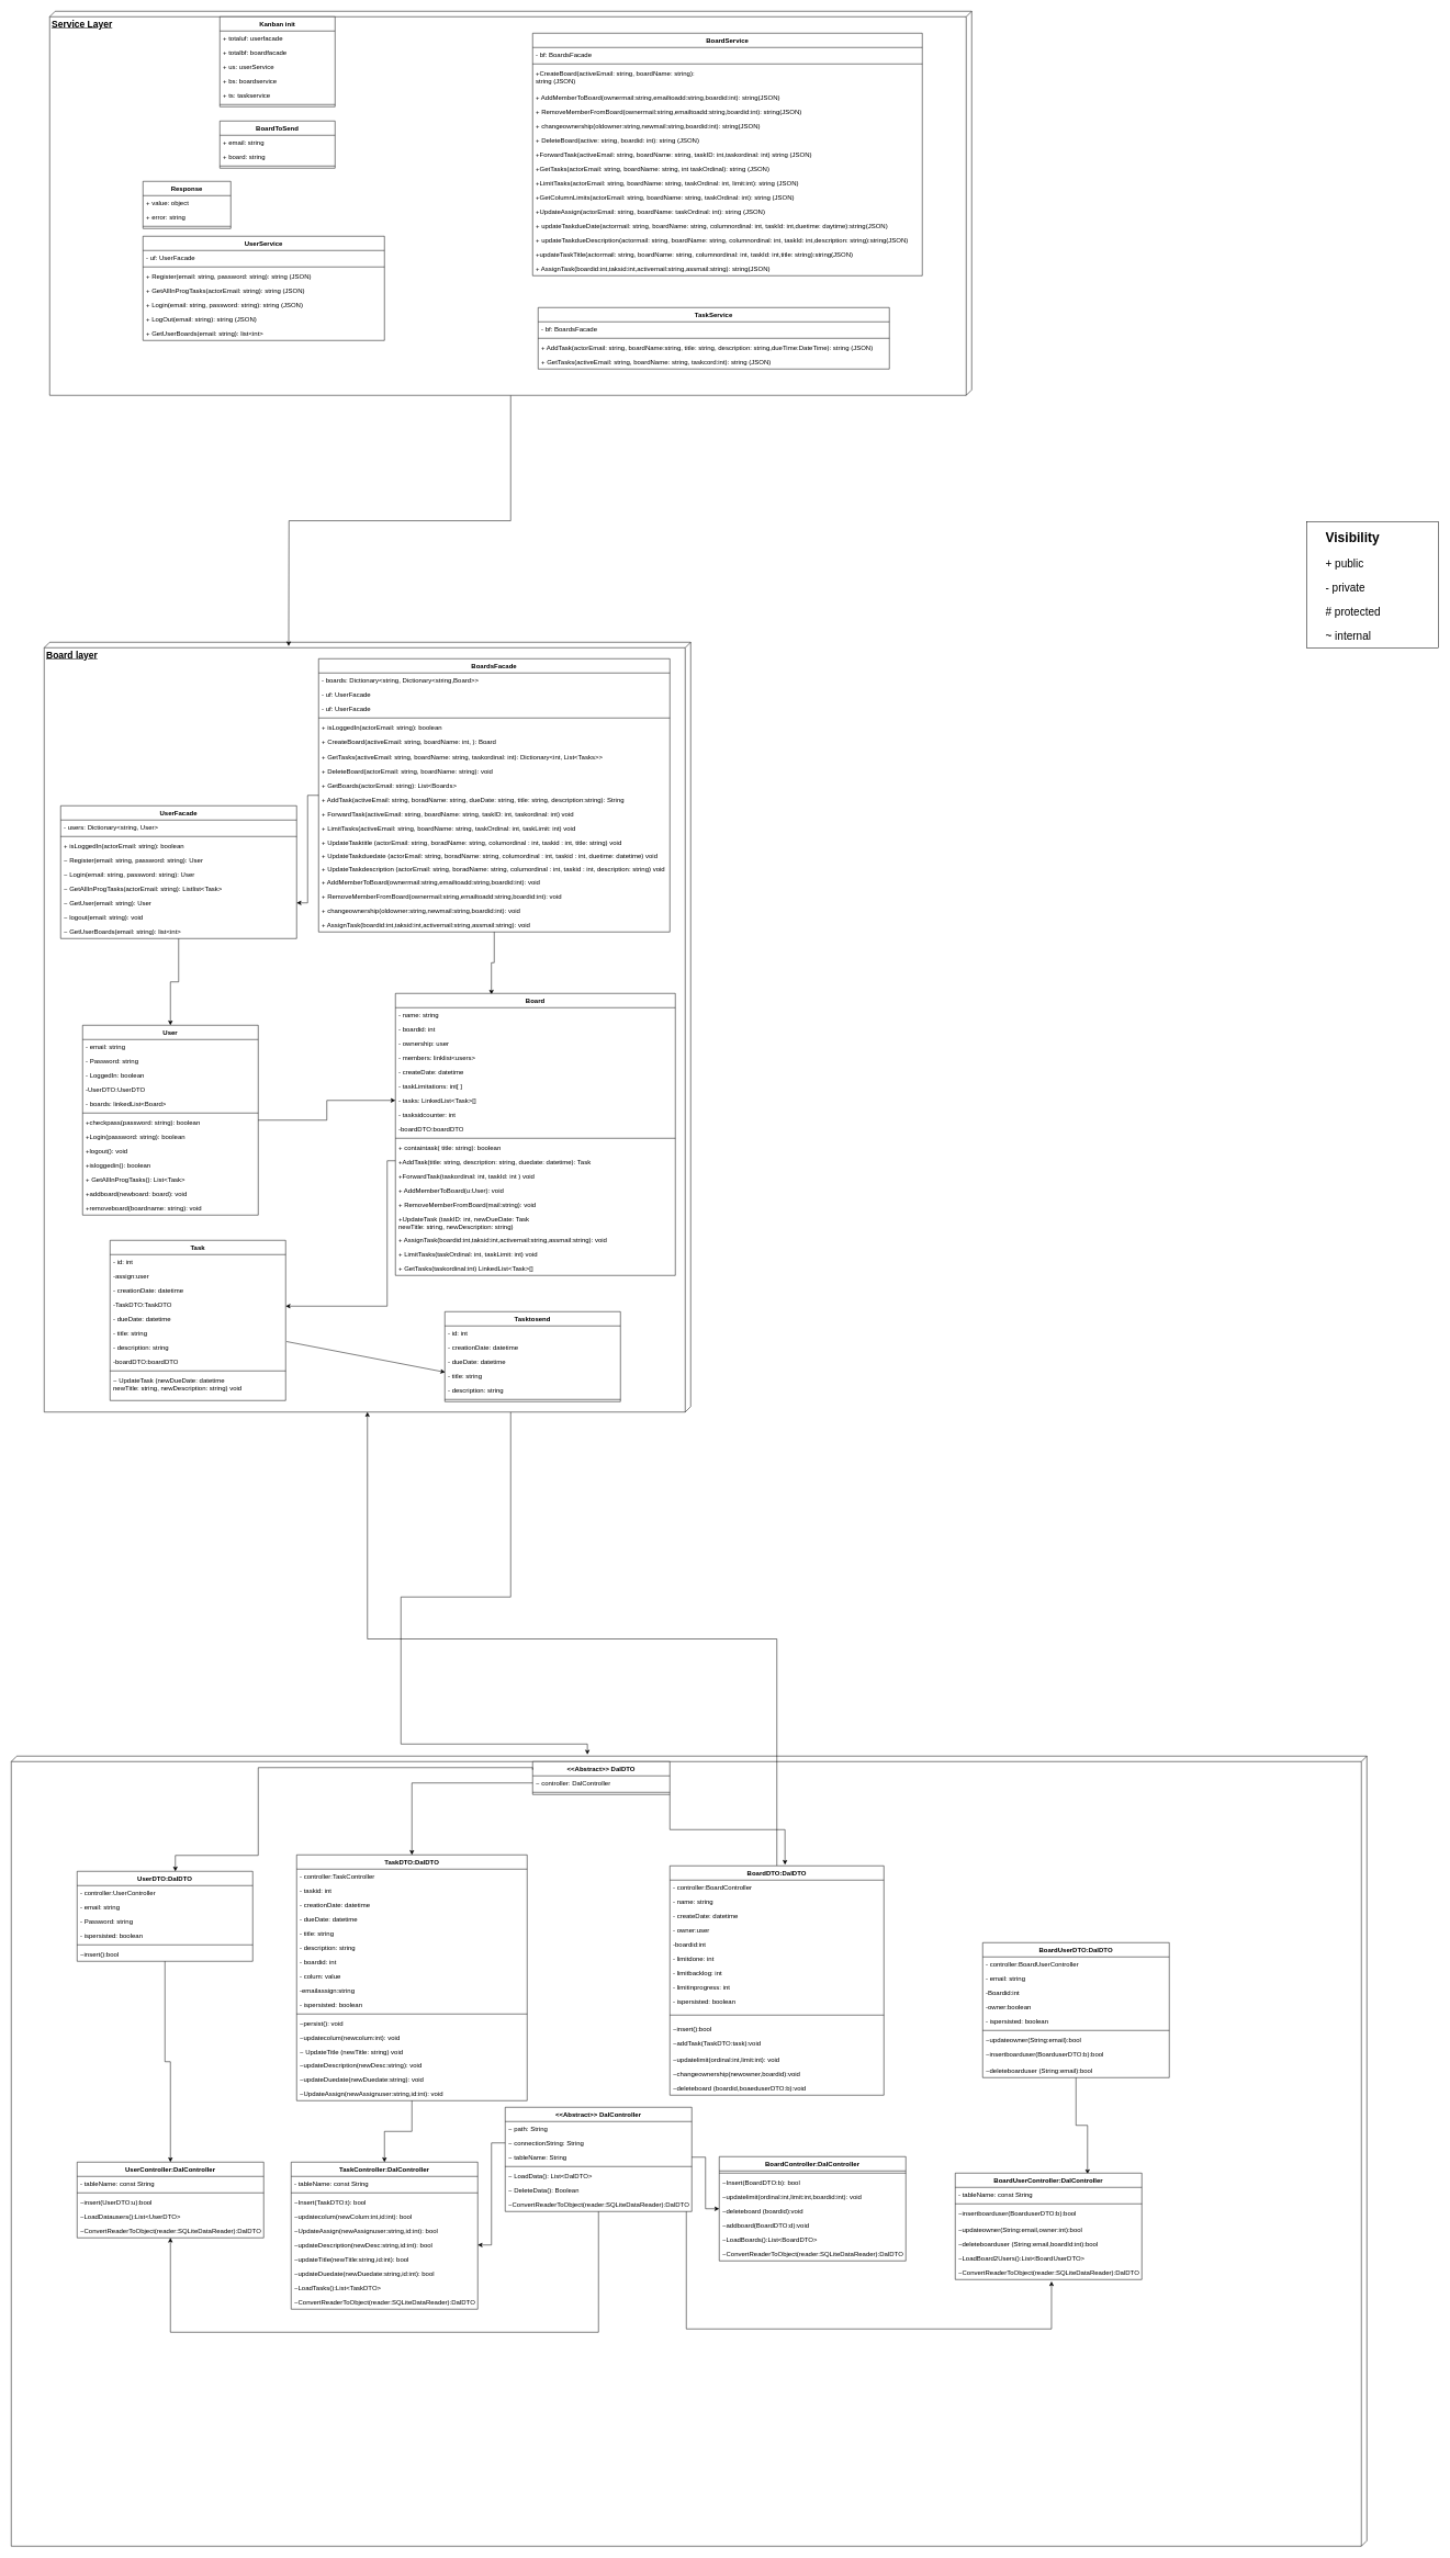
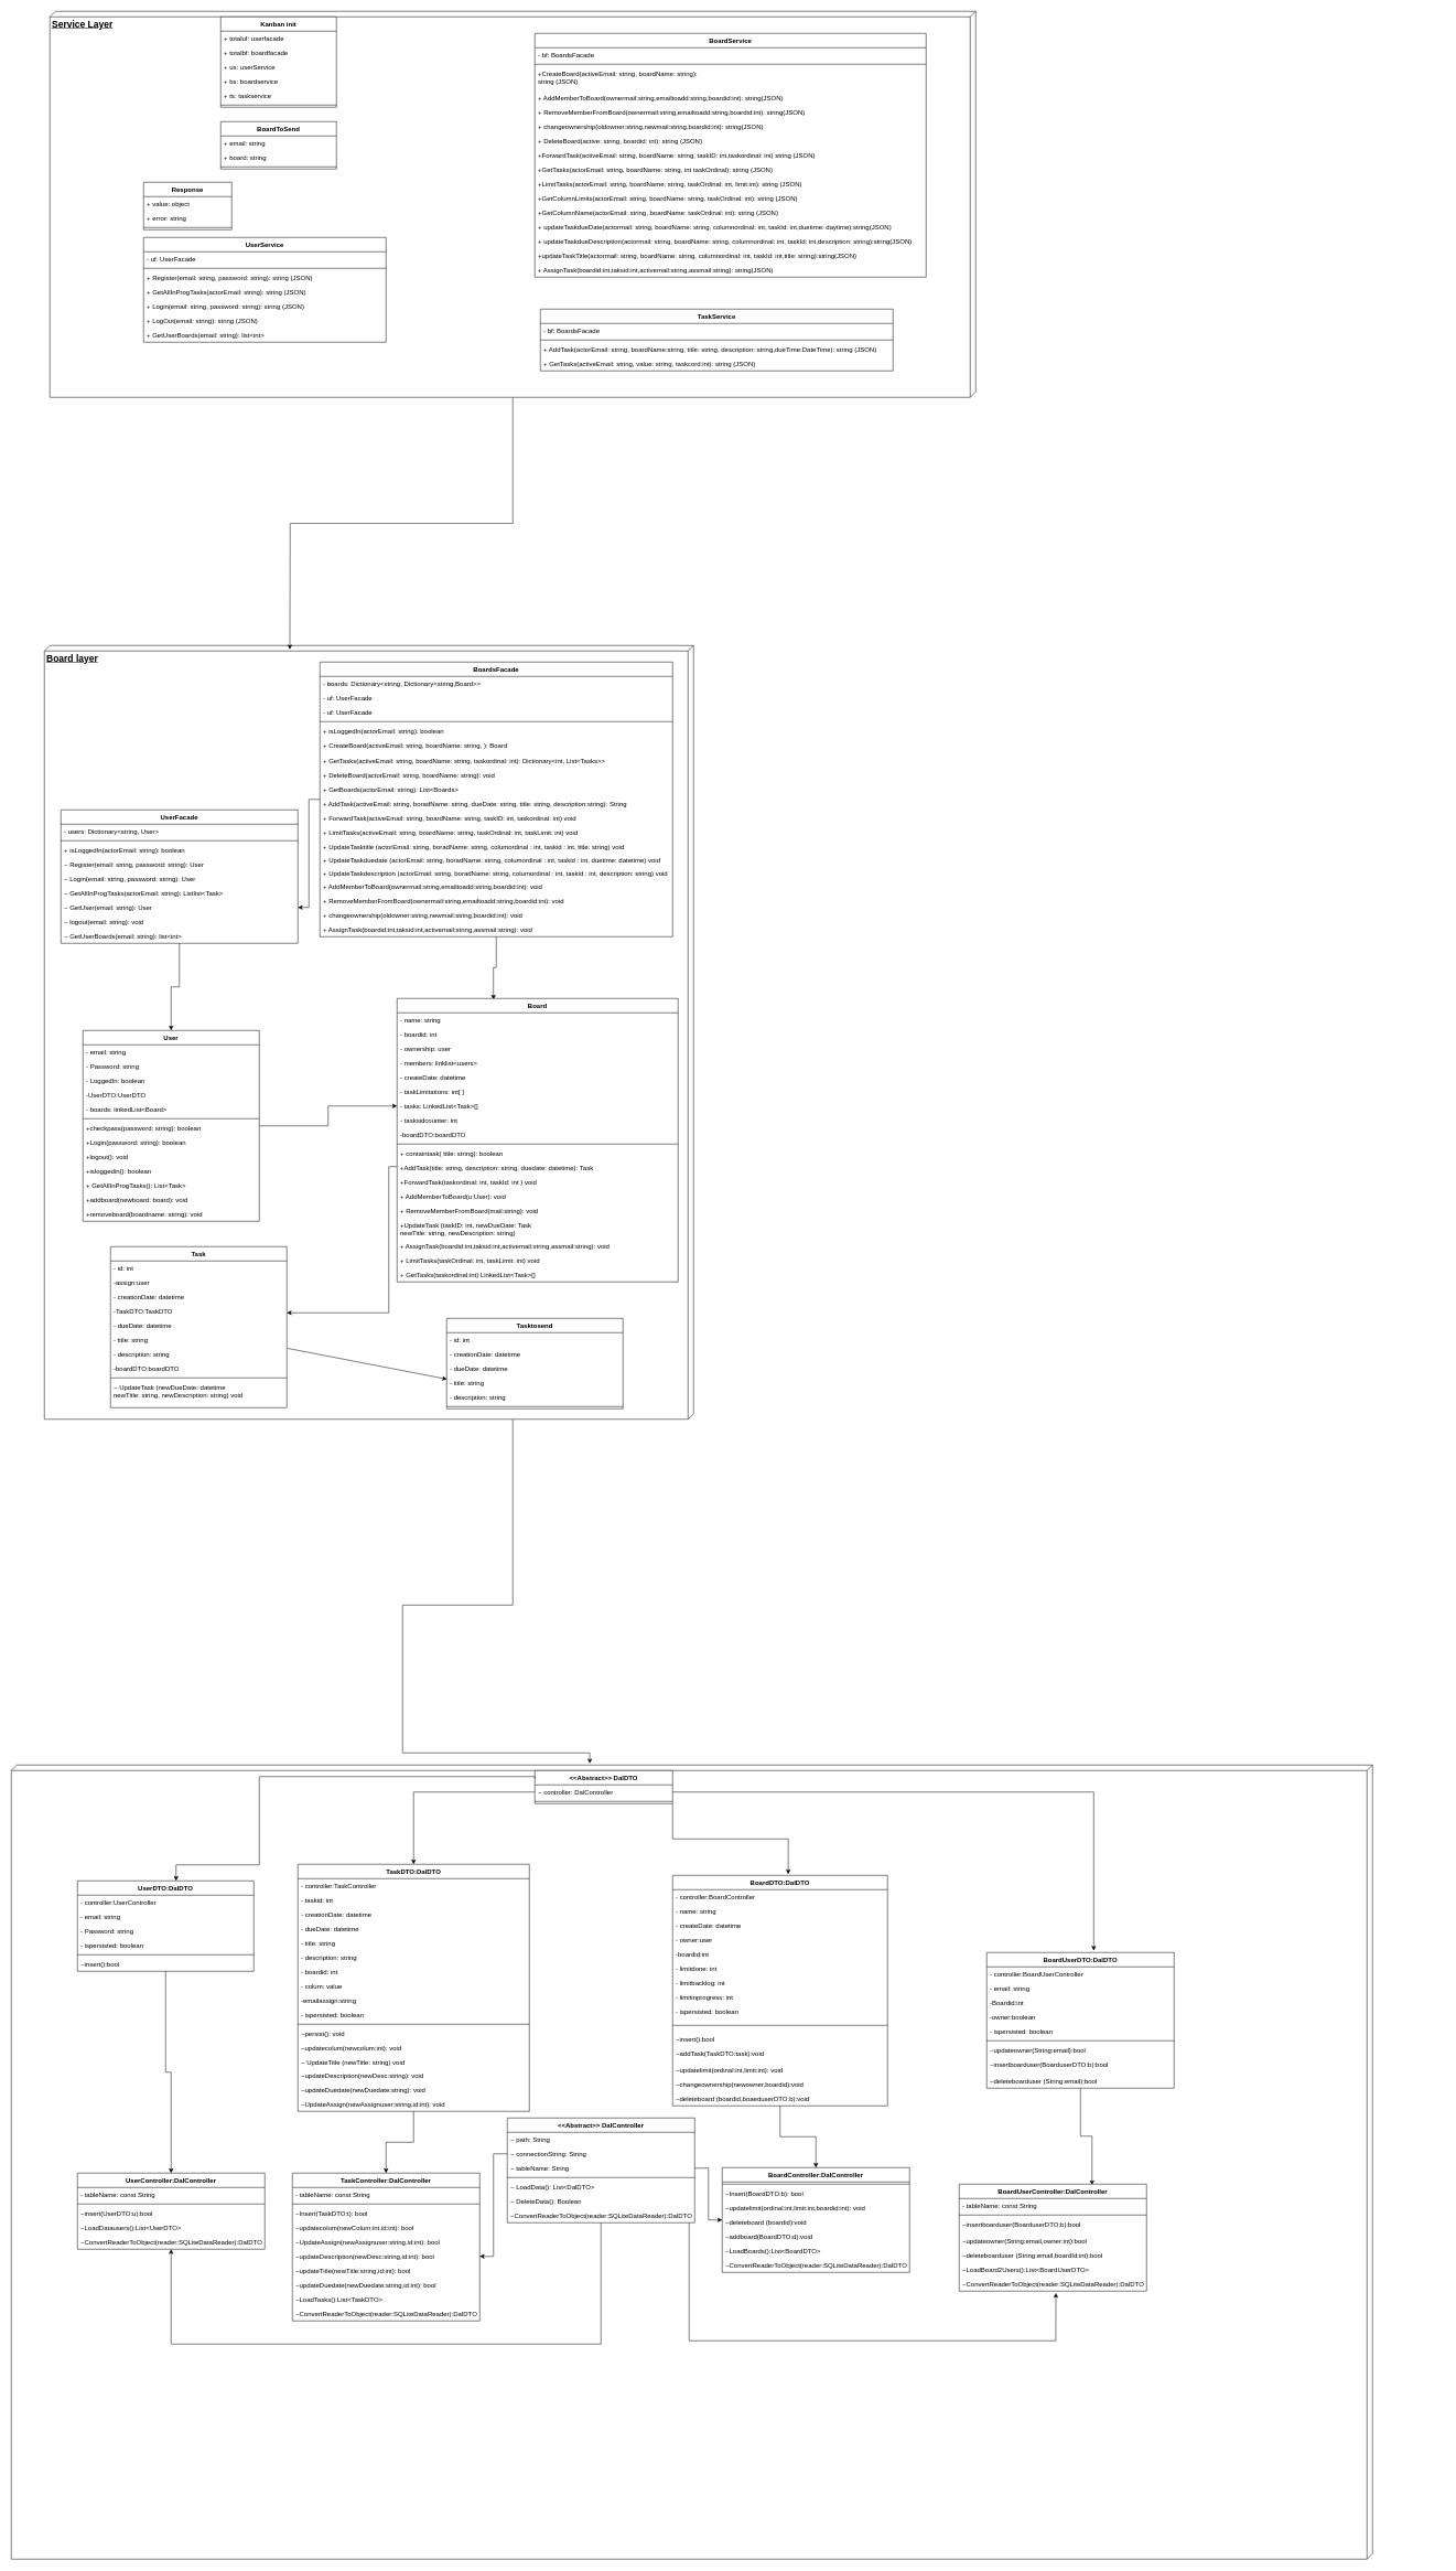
- <mxCell id="26" value="+UpdateAssign(actorEmail: string, boardName: taskOrdinal: int): string (JSON)" style="text;strokeColor=none;fillColor=none;align=left;verticalAlign=top;spacingLeft=4;spacingRight=4;overflow=hidden;rotatable=0;points=[[0,0.5],[1,0.5]];portConstraint=eastwest;" parent="14" vertex="1"><mxGeometry y="312" width="710" height="26" as="geometry" /></mxCell>
+ <mxCell id="26" value="+GetColumnName(actorEmail: string, boardName: taskOrdinal: int): string (JSON)" style="text;strokeColor=none;fillColor=none;align=left;verticalAlign=top;spacingLeft=4;spacingRight=4;overflow=hidden;rotatable=0;points=[[0,0.5],[1,0.5]];portConstraint=eastwest;" parent="14" vertex="1"><mxGeometry y="312" width="710" height="26" as="geometry" /></mxCell>
- <mxCell id="124" value="+ GetTasks(activeEmail: string, boardName: string, taskcord:int): string (JSON)" style="text;strokeColor=none;fillColor=none;align=left;verticalAlign=top;spacingLeft=4;spacingRight=4;overflow=hidden;rotatable=0;points=[[0,0.5],[1,0.5]];portConstraint=eastwest;" parent="120" vertex="1"><mxGeometry y="86" width="640" height="26" as="geometry" /></mxCell>
+ <mxCell id="124" value="+ GetTasks(activeEmail: string, value: string, taskcord:int): string (JSON)" style="text;strokeColor=none;fillColor=none;align=left;verticalAlign=top;spacingLeft=4;spacingRight=4;overflow=hidden;rotatable=0;points=[[0,0.5],[1,0.5]];portConstraint=eastwest;" parent="120" vertex="1"><mxGeometry y="86" width="640" height="26" as="geometry" /></mxCell>
- <mxCell id="119" value="&lt;h1&gt;Visibility&lt;/h1&gt;&lt;p style=&quot;font-size: 20px&quot;&gt;&lt;font style=&quot;font-size: 20px&quot;&gt;+ public&lt;/font&gt;&lt;/p&gt;&lt;p style=&quot;font-size: 20px&quot;&gt;&lt;font style=&quot;font-size: 20px&quot;&gt;- private&lt;/font&gt;&lt;/p&gt;&lt;p style=&quot;font-size: 20px&quot;&gt;&lt;font style=&quot;font-size: 20px&quot;&gt;# protected&lt;/font&gt;&lt;/p&gt;&lt;p style=&quot;font-size: 20px&quot;&gt;&lt;font style=&quot;font-size: 20px&quot;&gt;~ internal&lt;/font&gt;&lt;/p&gt;" style="text;html=1;strokeColor=#000000;fillColor=#ffffff;spacing=5;spacingTop=-10;whiteSpace=wrap;overflow=hidden;rounded=0;spacingLeft=30;spacingBottom=0;" parent="1" vertex="1"><mxGeometry x="2380" y="950" width="240" height="230" as="geometry" /></mxCell>
- <mxCell id="50" value="+ CreateBoard(activeEmail: string, boardName: int, ): Board" style="text;strokeColor=none;fillColor=none;align=left;verticalAlign=top;spacingLeft=4;spacingRight=4;overflow=hidden;rotatable=0;points=[[0,0.5],[1,0.5]];portConstraint=eastwest;" parent="44" vertex="1"><mxGeometry y="138" width="640" height="28" as="geometry" /></mxCell>
+ <mxCell id="50" value="+ CreateBoard(activeEmail: string, boardName: string, ): Board" style="text;strokeColor=none;fillColor=none;align=left;verticalAlign=top;spacingLeft=4;spacingRight=4;overflow=hidden;rotatable=0;points=[[0,0.5],[1,0.5]];portConstraint=eastwest;" parent="44" vertex="1"><mxGeometry y="138" width="640" height="28" as="geometry" /></mxCell>
- <mxCell id="140" style="edgeStyle=orthogonalEdgeStyle;rounded=0;orthogonalLoop=1;jettySize=auto;html=1;" parent="1" source="141" target="3" edge="1"><mxGeometry relative="1" as="geometry" /></mxCell>
+ <mxCell id="140" style="edgeStyle=orthogonalEdgeStyle;rounded=0;orthogonalLoop=1;jettySize=auto;html=1;" parent="1" source="141" target="157" edge="1"><mxGeometry relative="1" as="geometry" /></mxCell>
+ <mxCell id="247" style="edgeStyle=orthogonalEdgeStyle;rounded=0;orthogonalLoop=1;jettySize=auto;html=1;exitX=1;exitY=0.5;exitDx=0;exitDy=0;entryX=0.571;entryY=-0.014;entryDx=0;entryDy=0;entryPerimeter=0;" parent="1" source="241" target="210" edge="1"><mxGeometry relative="1" as="geometry" /></mxCell>
